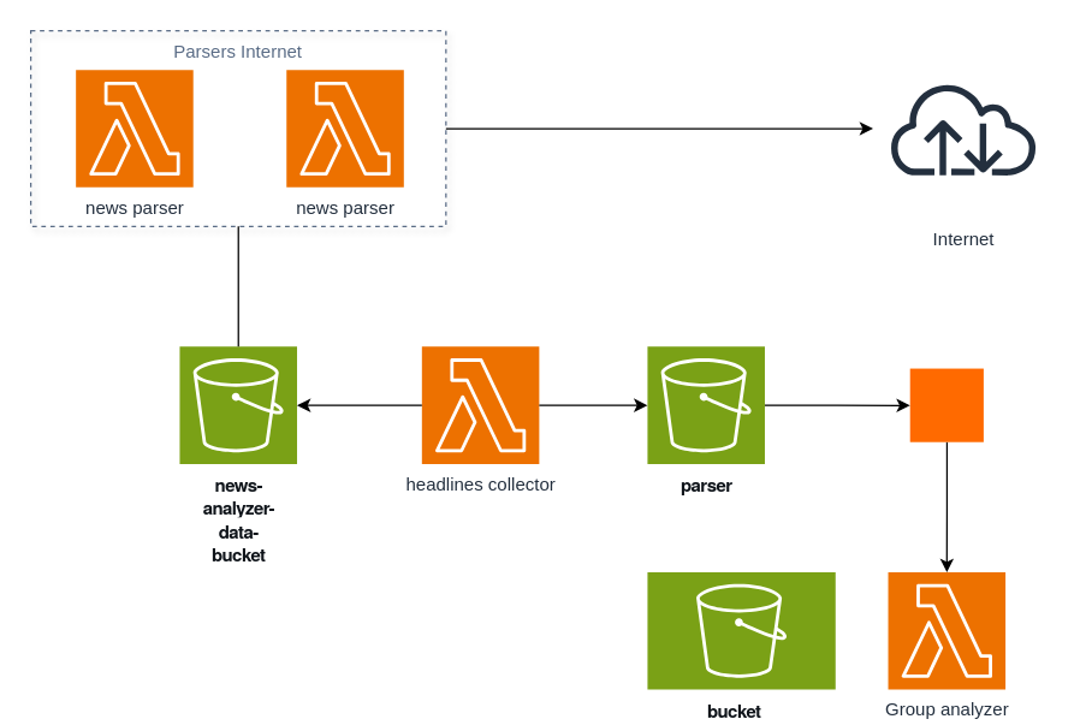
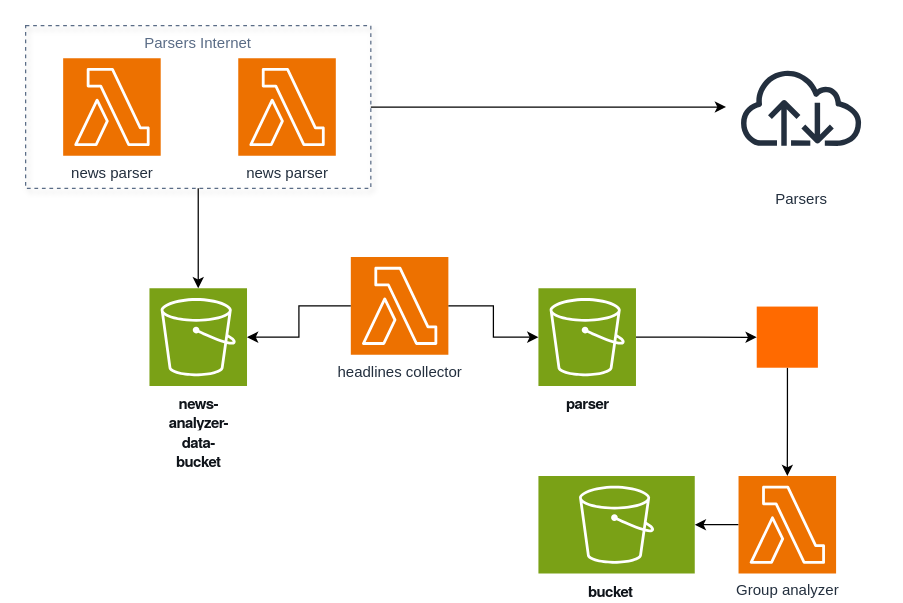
- <mxCell id="8" value="Internet" style="sketch=0;outlineConnect=0;fontColor=#232F3E;gradientColor=none;strokeColor=#232F3E;fillColor=#ffffff;dashed=0;verticalLabelPosition=bottom;verticalAlign=top;align=center;html=1;fontSize=12;fontStyle=0;aspect=fixed;shape=mxgraph.aws4.resourceIcon;resIcon=mxgraph.aws4.internet;" parent="1" vertex="1"><mxGeometry x="580" y="25" width="120" height="120" as="geometry" /></mxCell>
+ <mxCell id="8" value="Parsers" style="sketch=0;outlineConnect=0;fontColor=#232F3E;gradientColor=none;strokeColor=#232F3E;fillColor=#ffffff;dashed=0;verticalLabelPosition=bottom;verticalAlign=top;align=center;html=1;fontSize=12;fontStyle=0;aspect=fixed;shape=mxgraph.aws4.resourceIcon;resIcon=mxgraph.aws4.internet;" parent="1" vertex="1"><mxGeometry x="580" y="25" width="120" height="120" as="geometry" /></mxCell>
- <mxCell id="7" style="edgeStyle=orthogonalEdgeStyle;rounded=0;orthogonalLoop=1;jettySize=auto;html=1;endArrow=none;" parent="1" source="2" target="3" edge="1"><mxGeometry relative="1" as="geometry" /></mxCell>
+ <mxCell id="7" style="edgeStyle=orthogonalEdgeStyle;rounded=0;orthogonalLoop=1;jettySize=auto;html=1;" parent="1" source="2" target="3" edge="1"><mxGeometry relative="1" as="geometry" /></mxCell>
- <mxCell id="14" value="headlines collector" style="sketch=0;points=[[0,0,0],[0.25,0,0],[0.5,0,0],[0.75,0,0],[1,0,0],[0,1,0],[0.25,1,0],[0.5,1,0],[0.75,1,0],[1,1,0],[0,0.25,0],[0,0.5,0],[0,0.75,0],[1,0.25,0],[1,0.5,0],[1,0.75,0]];outlineConnect=0;fontColor=#232F3E;fillColor=#ED7100;strokeColor=#ffffff;dashed=0;verticalLabelPosition=bottom;verticalAlign=top;align=center;html=1;fontSize=12;fontStyle=0;aspect=fixed;shape=mxgraph.aws4.resourceIcon;resIcon=mxgraph.aws4.lambda;" vertex="1" parent="1"><mxGeometry x="280" y="230" width="78" height="78" as="geometry" /></mxCell>
+ <mxCell id="14" value="headlines collector" style="sketch=0;points=[[0,0,0],[0.25,0,0],[0.5,0,0],[0.75,0,0],[1,0,0],[0,1,0],[0.25,1,0],[0.5,1,0],[0.75,1,0],[1,1,0],[0,0.25,0],[0,0.5,0],[0,0.75,0],[1,0.25,0],[1,0.5,0],[1,0.75,0]];outlineConnect=0;fontColor=#232F3E;fillColor=#ED7100;strokeColor=#ffffff;dashed=0;verticalLabelPosition=bottom;verticalAlign=top;align=center;html=1;fontSize=12;fontStyle=0;aspect=fixed;shape=mxgraph.aws4.resourceIcon;resIcon=mxgraph.aws4.lambda;" vertex="1" parent="1"><mxGeometry x="280" y="205" width="78" height="78" as="geometry" /></mxCell>
+ <mxCell id="11" style="edgeStyle=orthogonalEdgeStyle;rounded=0;orthogonalLoop=1;jettySize=auto;html=1;" edge="1" parent="1" source="12" target="13"><mxGeometry relative="1" as="geometry" /></mxCell>
